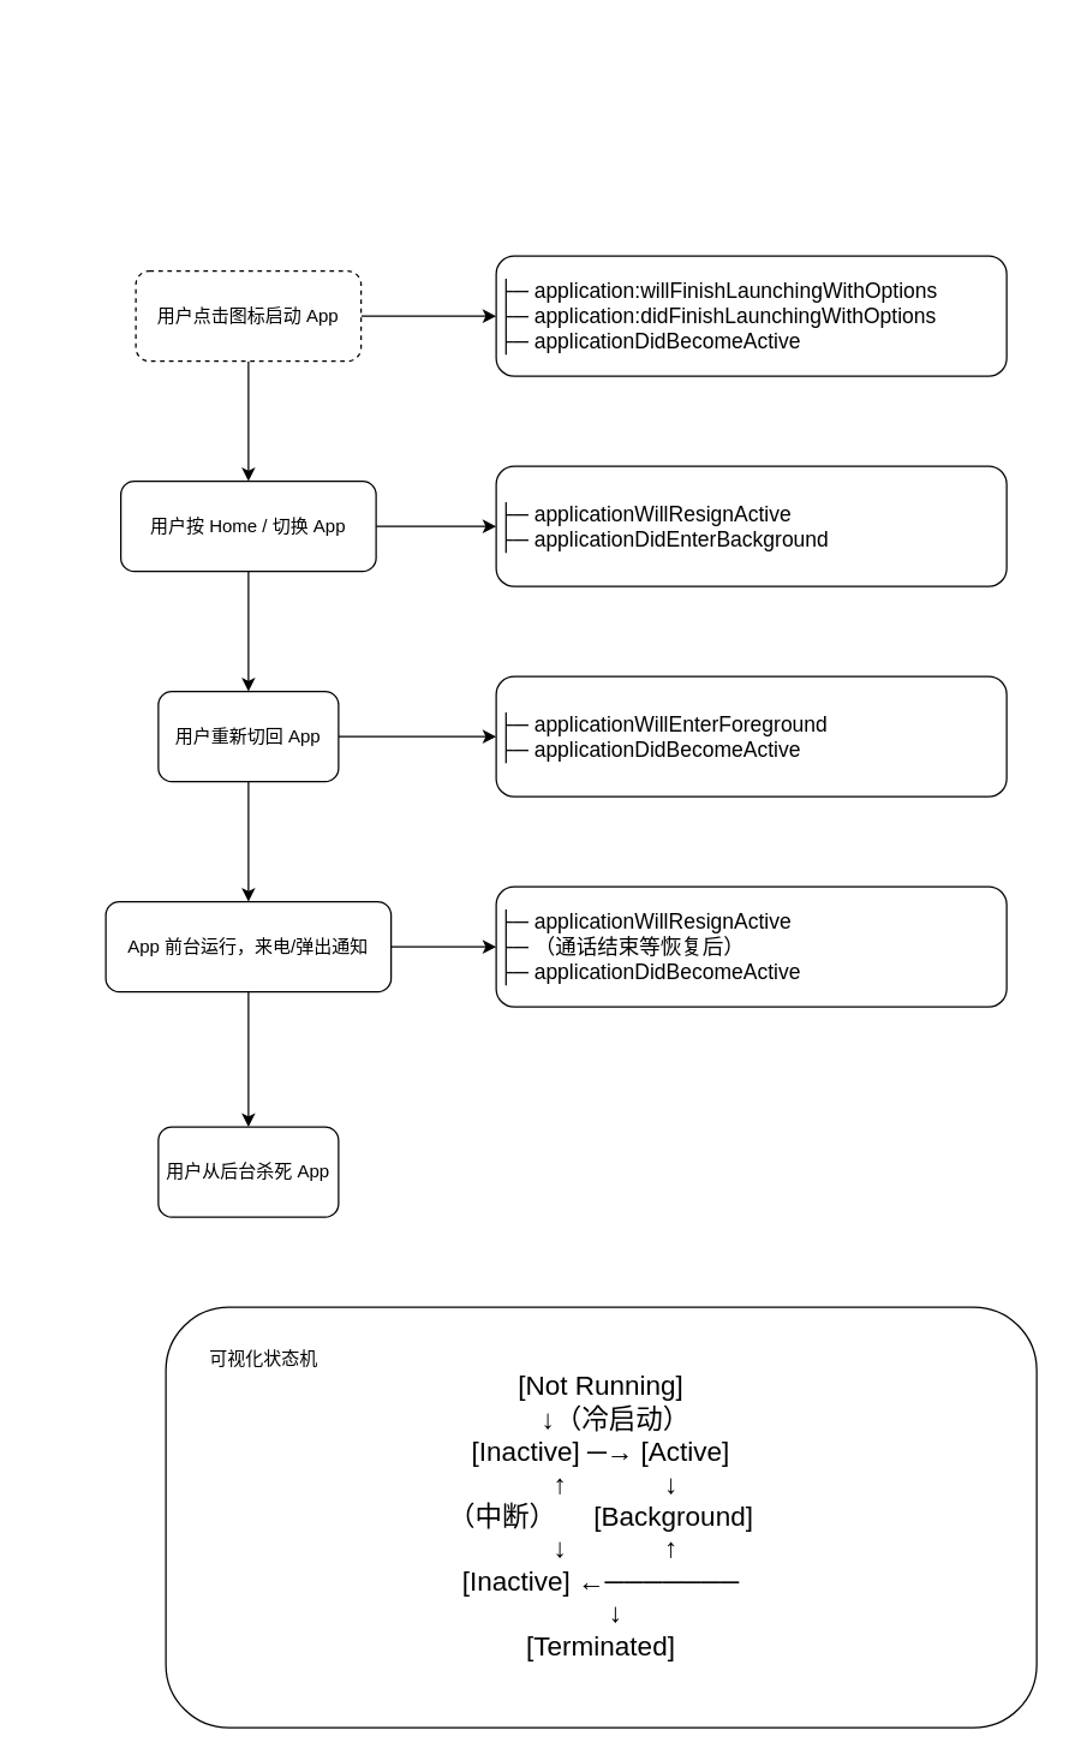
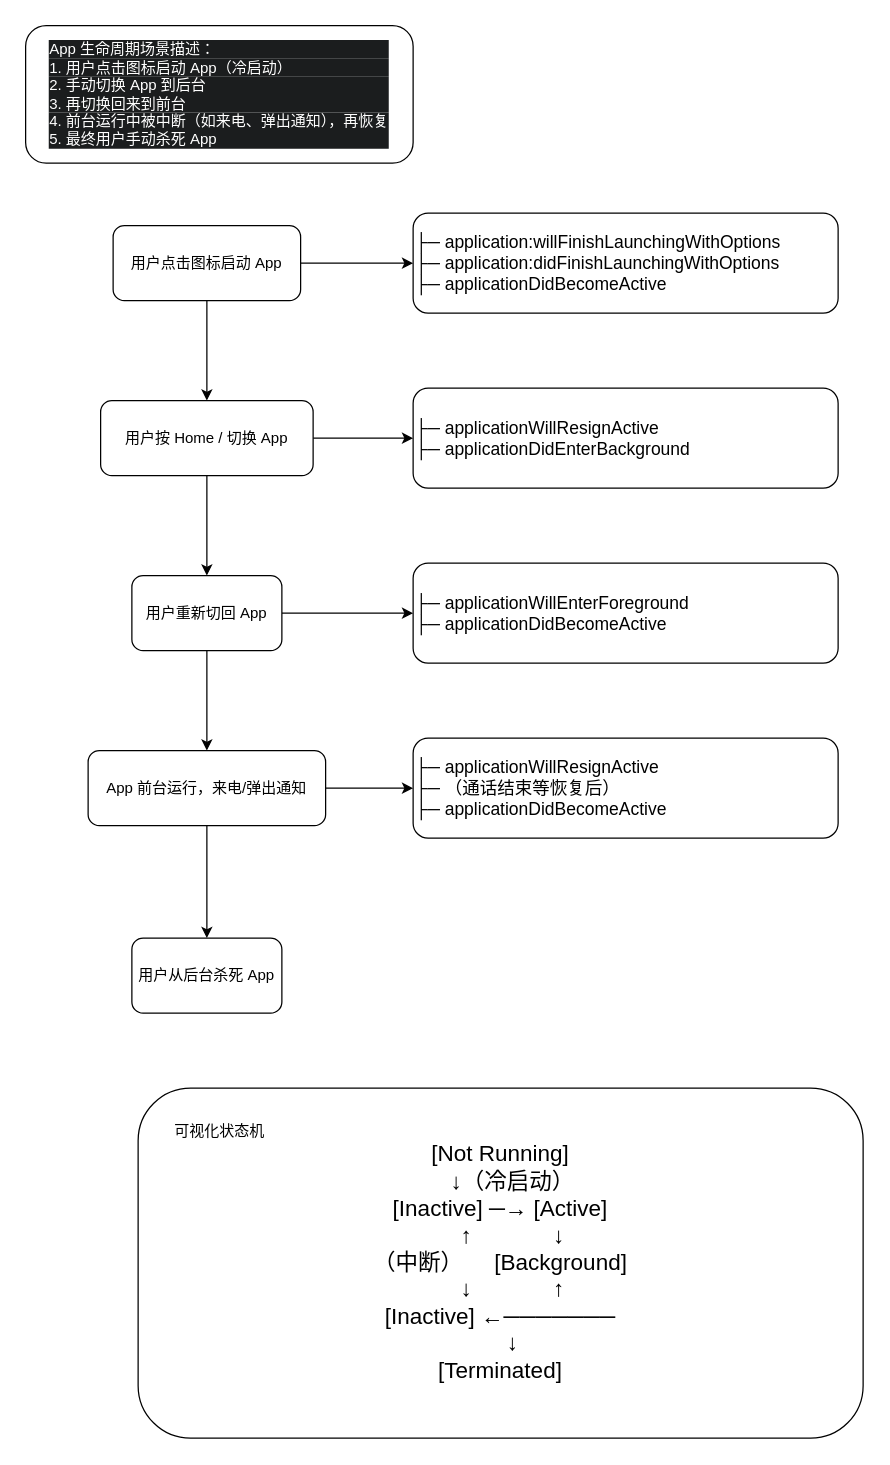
+ <mxCell id="2" value="&lt;meta charset=&quot;utf-8&quot;&gt;&lt;div style=&quot;forced-color-adjust: none; box-shadow: none !important; color: rgb(255, 255, 255); font-family: Helvetica; font-size: 12px; font-style: normal; font-variant-ligatures: normal; font-variant-caps: normal; font-weight: 400; letter-spacing: normal; orphans: 2; text-align: left; text-indent: 0px; text-transform: none; widows: 2; word-spacing: 0px; -webkit-text-stroke-width: 0px; white-space: normal; background-color: rgb(27, 29, 30); text-decoration-thickness: initial; text-decoration-style: initial; text-decoration-color: initial;&quot;&gt;App 生命周期场景描述：&lt;/div&gt;&lt;div style=&quot;forced-color-adjust: none; box-shadow: none !important; color: rgb(255, 255, 255); font-family: Helvetica; font-size: 12px; font-style: normal; font-variant-ligatures: normal; font-variant-caps: normal; font-weight: 400; letter-spacing: normal; orphans: 2; text-align: left; text-indent: 0px; text-transform: none; widows: 2; word-spacing: 0px; -webkit-text-stroke-width: 0px; white-space: normal; background-color: rgb(27, 29, 30); text-decoration-thickness: initial; text-decoration-style: initial; text-decoration-color: initial;&quot;&gt;1. 用户点击图标启动 App（冷启动）&lt;/div&gt;&lt;div style=&quot;forced-color-adjust: none; box-shadow: none !important; color: rgb(255, 255, 255); font-family: Helvetica; font-size: 12px; font-style: normal; font-variant-ligatures: normal; font-variant-caps: normal; font-weight: 400; letter-spacing: normal; orphans: 2; text-align: left; text-indent: 0px; text-transform: none; widows: 2; word-spacing: 0px; -webkit-text-stroke-width: 0px; white-space: normal; background-color: rgb(27, 29, 30); text-decoration-thickness: initial; text-decoration-style: initial; text-decoration-color: initial;&quot;&gt;2. 手动切换 App 到后台&lt;/div&gt;&lt;div style=&quot;forced-color-adjust: none; box-shadow: none !important; color: rgb(255, 255, 255); font-family: Helvetica; font-size: 12px; font-style: normal; font-variant-ligatures: normal; font-variant-caps: normal; font-weight: 400; letter-spacing: normal; orphans: 2; text-align: left; text-indent: 0px; text-transform: none; widows: 2; word-spacing: 0px; -webkit-text-stroke-width: 0px; white-space: normal; background-color: rgb(27, 29, 30); text-decoration-thickness: initial; text-decoration-style: initial; text-decoration-color: initial;&quot;&gt;3. 再切换回来到前台&lt;/div&gt;&lt;div style=&quot;forced-color-adjust: none; box-shadow: none !important; color: rgb(255, 255, 255); font-family: Helvetica; font-size: 12px; font-style: normal; font-variant-ligatures: normal; font-variant-caps: normal; font-weight: 400; letter-spacing: normal; orphans: 2; text-align: left; text-indent: 0px; text-transform: none; widows: 2; word-spacing: 0px; -webkit-text-stroke-width: 0px; white-space: normal; background-color: rgb(27, 29, 30); text-decoration-thickness: initial; text-decoration-style: initial; text-decoration-color: initial;&quot;&gt;4. 前台运行中被中断（如来电、弹出通知），再恢复&lt;/div&gt;&lt;div style=&quot;forced-color-adjust: none; box-shadow: none !important; color: rgb(255, 255, 255); font-family: Helvetica; font-size: 12px; font-style: normal; font-variant-ligatures: normal; font-variant-caps: normal; font-weight: 400; letter-spacing: normal; orphans: 2; text-align: left; text-indent: 0px; text-transform: none; widows: 2; word-spacing: 0px; -webkit-text-stroke-width: 0px; white-space: normal; background-color: rgb(27, 29, 30); text-decoration-thickness: initial; text-decoration-style: initial; text-decoration-color: initial;&quot;&gt;5. 最终用户手动杀死 App&lt;/div&gt;" style="rounded=1;whiteSpace=wrap;html=1;" vertex="1" parent="1"><mxGeometry x="20" y="20" width="310" height="110" as="geometry" /></mxCell>
- <mxCell id="5" value="用户点击图标启动 App" style="rounded=1;whiteSpace=wrap;html=1;dashed=1;" vertex="1" parent="1"><mxGeometry x="90" y="180" width="150" height="60" as="geometry" /></mxCell>
+ <mxCell id="5" value="用户点击图标启动 App" style="rounded=1;whiteSpace=wrap;html=1;" vertex="1" parent="1"><mxGeometry x="90" y="180" width="150" height="60" as="geometry" /></mxCell>
